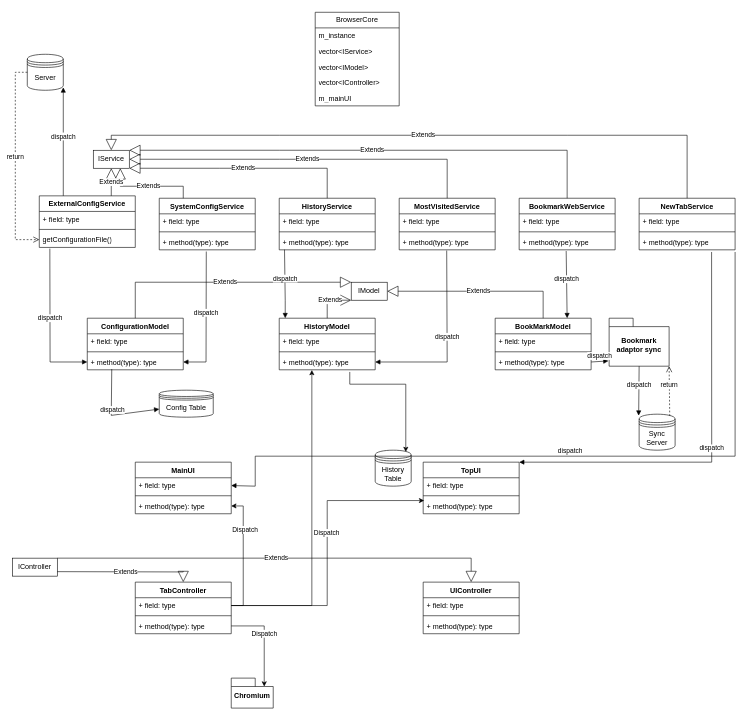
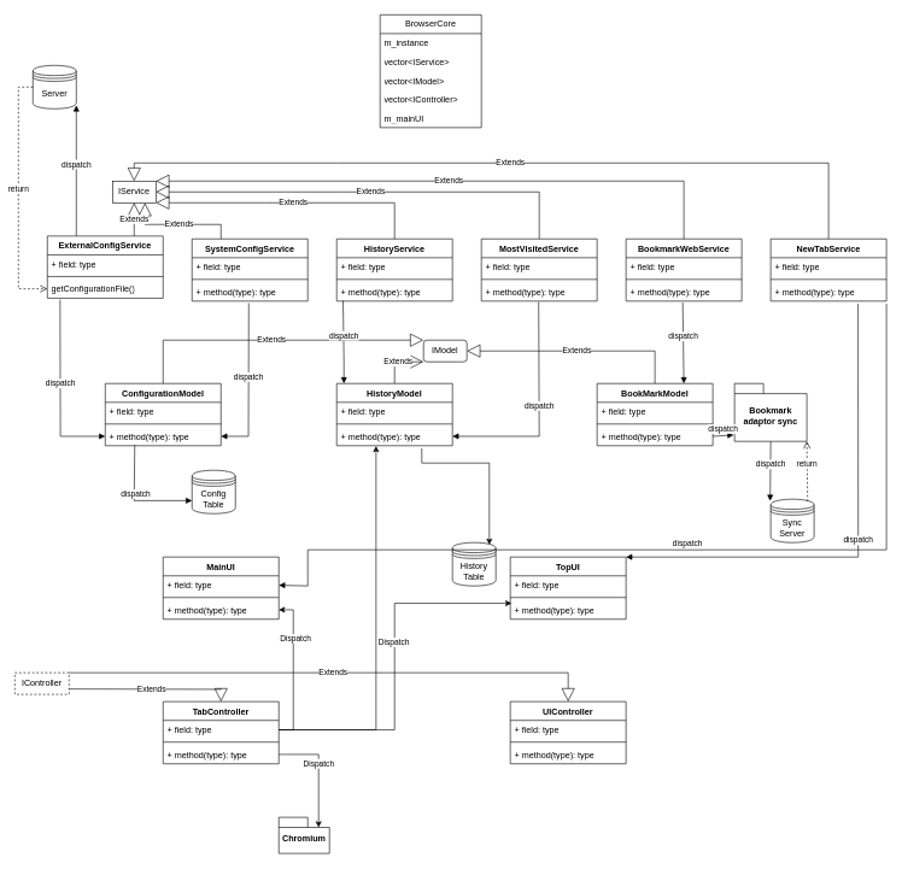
- <mxCell id="36" value="IModel" style="html=1;whiteSpace=wrap;" vertex="1" parent="1"><mxGeometry x="585" y="470" width="60" height="30" as="geometry" /></mxCell>
+ <mxCell id="36" value="IModel" style="html=1;whiteSpace=wrap;rounded=1;" vertex="1" parent="1"><mxGeometry x="585" y="470" width="60" height="30" as="geometry" /></mxCell>
- <mxCell id="54" value="Config Table" style="shape=datastore;whiteSpace=wrap;html=1;" vertex="1" parent="1"><mxGeometry x="265" y="650" width="90" height="45" as="geometry" /></mxCell>
+ <mxCell id="54" value="Config Table" style="shape=datastore;whiteSpace=wrap;html=1;" vertex="1" parent="1"><mxGeometry x="265" y="650" width="60" height="60" as="geometry" /></mxCell>
- <mxCell id="76" value="IController" style="html=1;whiteSpace=wrap;" vertex="1" parent="1"><mxGeometry x="20" y="930" width="75" height="30" as="geometry" /></mxCell>
+ <mxCell id="76" value="IController" style="html=1;whiteSpace=wrap;dashed=1;" vertex="1" parent="1"><mxGeometry x="20" y="930" width="75" height="30" as="geometry" /></mxCell>
